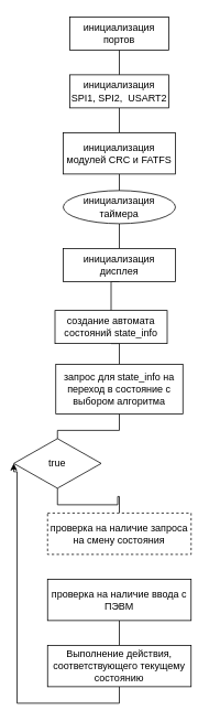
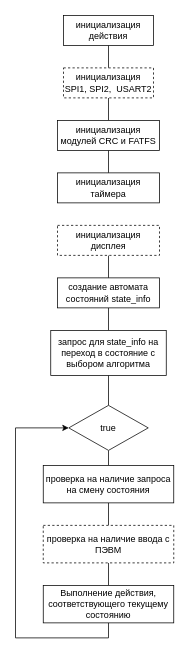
- <mxCell id="3" value="инициализация портов" style="rounded=0;whiteSpace=wrap;html=1;" vertex="1" parent="1"><mxGeometry x="84" y="20" width="120" height="40" as="geometry" /></mxCell>
+ <mxCell id="3" value="инициализация действия" style="rounded=0;whiteSpace=wrap;html=1;" vertex="1" parent="1"><mxGeometry x="84" y="20" width="120" height="40" as="geometry" /></mxCell>
- <mxCell id="5" value="инициализация SPI1, SPI2,&amp;nbsp; USART2" style="rounded=0;whiteSpace=wrap;html=1;" vertex="1" parent="1"><mxGeometry x="84" y="90" width="120" height="40" as="geometry" /></mxCell>
+ <mxCell id="5" value="инициализация SPI1, SPI2,&amp;nbsp; USART2" style="rounded=0;whiteSpace=wrap;html=1;dashed=1;" vertex="1" parent="1"><mxGeometry x="84" y="90" width="120" height="40" as="geometry" /></mxCell>
- <mxCell id="7" value="инициализация модулей CRC и FATFS" style="rounded=0;whiteSpace=wrap;html=1;" vertex="1" parent="1"><mxGeometry x="76" y="160" width="136" height="50" as="geometry" /></mxCell>
+ <mxCell id="7" value="инициализация модулей CRC и FATFS" style="rounded=0;whiteSpace=wrap;html=1;" vertex="1" parent="1"><mxGeometry x="76" y="160" width="136" height="40" as="geometry" /></mxCell>
- <mxCell id="9" value="инициализация таймера" style="ellipse;whiteSpace=wrap;html=1;" vertex="1" parent="1"><mxGeometry x="76" y="230" width="136" height="40" as="geometry" /></mxCell>
+ <mxCell id="9" value="инициализация таймера" style="rounded=0;whiteSpace=wrap;html=1;" vertex="1" parent="1"><mxGeometry x="76" y="230" width="136" height="40" as="geometry" /></mxCell>
- <mxCell id="8" style="edgeStyle=orthogonalEdgeStyle;rounded=0;orthogonalLoop=1;jettySize=auto;html=1;exitX=0.5;exitY=1;exitDx=0;exitDy=0;entryX=0.5;entryY=0;entryDx=0;entryDy=0;endArrow=none;endFill=0;" edge="1" parent="1" source="9" target="11"><mxGeometry relative="1" as="geometry" /></mxCell>
- <mxCell id="11" value="инициализация дисплея" style="rounded=0;whiteSpace=wrap;html=1;" vertex="1" parent="1"><mxGeometry x="76" y="300" width="136" height="40" as="geometry" /></mxCell>
+ <mxCell id="11" value="инициализация дисплея" style="rounded=0;whiteSpace=wrap;html=1;dashed=1;" vertex="1" parent="1"><mxGeometry x="76" y="300" width="136" height="40" as="geometry" /></mxCell>
- <mxCell id="13" value="создание автомата состояний state_info" style="rounded=0;whiteSpace=wrap;html=1;" vertex="1" parent="1"><mxGeometry x="66" y="375" width="136" height="40" as="geometry" /></mxCell>
+ <mxCell id="13" value="создание автомата состояний state_info" style="rounded=0;whiteSpace=wrap;html=1;" vertex="1" parent="1"><mxGeometry x="76" y="370" width="136" height="40" as="geometry" /></mxCell>
- <mxCell id="17" value="true" style="rhombus;whiteSpace=wrap;html=1;" vertex="1" parent="1"><mxGeometry x="16" y="530" width="106" height="60" as="geometry" /></mxCell>
+ <mxCell id="17" value="true" style="rhombus;whiteSpace=wrap;html=1;" vertex="1" parent="1"><mxGeometry x="91" y="540" width="106" height="60" as="geometry" /></mxCell>
- <mxCell id="19" value="проверка на наличие запроса на смену состояния" style="rounded=0;whiteSpace=wrap;html=1;dashed=1;" vertex="1" parent="1"><mxGeometry x="57" y="620" width="174" height="50" as="geometry" /></mxCell>
+ <mxCell id="19" value="проверка на наличие запроса на смену состояния" style="rounded=0;whiteSpace=wrap;html=1;" vertex="1" parent="1"><mxGeometry x="57" y="620" width="174" height="50" as="geometry" /></mxCell>
+ <mxCell id="18" style="edgeStyle=orthogonalEdgeStyle;rounded=0;orthogonalLoop=1;jettySize=auto;html=1;exitX=0.5;exitY=1;exitDx=0;exitDy=0;entryX=0.5;entryY=0;entryDx=0;entryDy=0;endArrow=none;endFill=0;" edge="1" parent="1" source="19" target="21"><mxGeometry relative="1" as="geometry" /></mxCell>
- <mxCell id="21" value="проверка на наличие ввода с ПЭВМ" style="rounded=0;whiteSpace=wrap;html=1;" vertex="1" parent="1"><mxGeometry x="57" y="700" width="174" height="50" as="geometry" /></mxCell>
+ <mxCell id="21" value="проверка на наличие ввода с ПЭВМ" style="rounded=0;whiteSpace=wrap;html=1;dashed=1;" vertex="1" parent="1"><mxGeometry x="57" y="700" width="174" height="50" as="geometry" /></mxCell>
